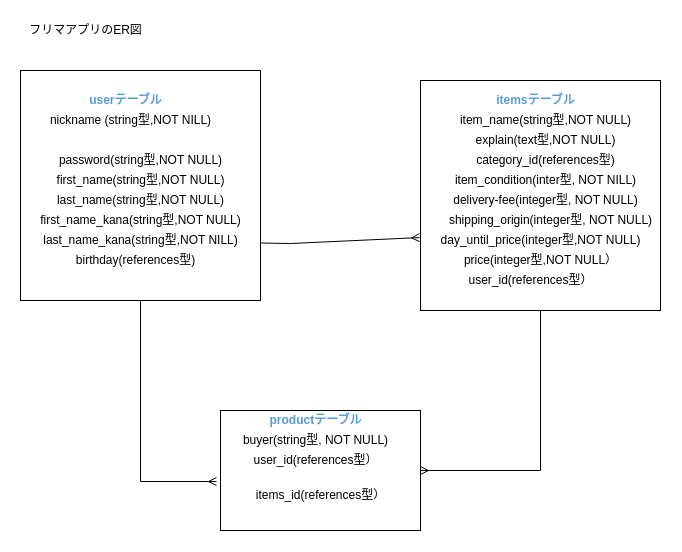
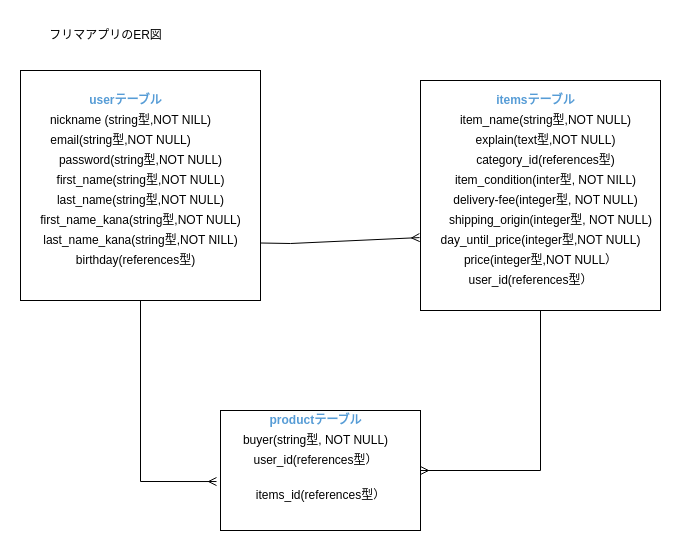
- <mxCell id="2" value="フリマアプリのER図" style="text;html=1;align=center;verticalAlign=middle;resizable=0;points=[];autosize=1;" vertex="1" parent="1"><mxGeometry x="20" y="20" width="130" height="20" as="geometry" /></mxCell>
+ <mxCell id="2" value="フリマアプリのER図" style="text;html=1;align=center;verticalAlign=middle;resizable=0;points=[];autosize=1;" vertex="1" parent="1"><mxGeometry x="40" y="25" width="130" height="20" as="geometry" /></mxCell>
+ <mxCell id="15" value="email(string型,NOT NULL)" style="text;html=1;align=center;verticalAlign=middle;resizable=0;points=[];autosize=1;" vertex="1" parent="1"><mxGeometry x="40" y="130" width="160" height="20" as="geometry" /></mxCell>
